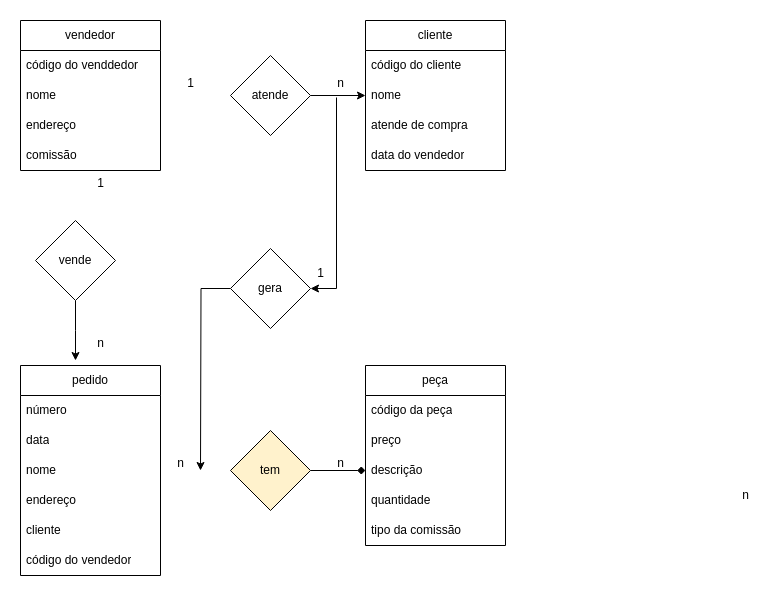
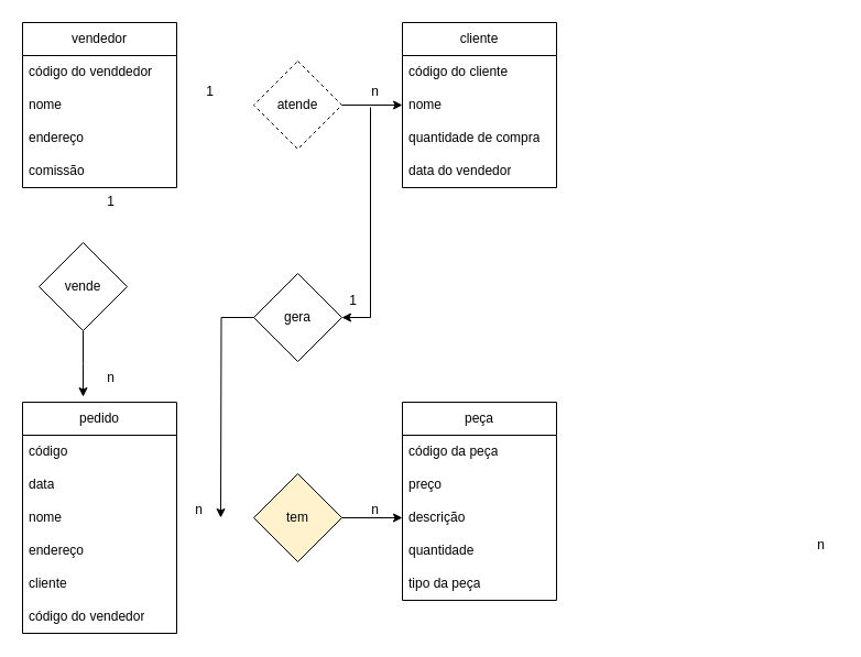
- <mxCell id="8" value="atende" style="rhombus;whiteSpace=wrap;html=1;fontStyle=0;startSize=30;" vertex="1" parent="1"><mxGeometry x="230" y="55" width="80" height="80" as="geometry" /></mxCell>
+ <mxCell id="8" value="atende" style="rhombus;whiteSpace=wrap;html=1;fontStyle=0;startSize=30;dashed=1;" vertex="1" parent="1"><mxGeometry x="230" y="55" width="80" height="80" as="geometry" /></mxCell>
- <mxCell id="12" value="&lt;div&gt;atende de compra&lt;/div&gt;" style="text;strokeColor=none;fillColor=none;align=left;verticalAlign=middle;spacingLeft=4;spacingRight=4;overflow=hidden;points=[[0,0.5],[1,0.5]];portConstraint=eastwest;rotatable=0;whiteSpace=wrap;html=1;" vertex="1" parent="9"><mxGeometry y="90" width="140" height="30" as="geometry" /></mxCell>
+ <mxCell id="12" value="&lt;div&gt;quantidade de compra&lt;/div&gt;" style="text;strokeColor=none;fillColor=none;align=left;verticalAlign=middle;spacingLeft=4;spacingRight=4;overflow=hidden;points=[[0,0.5],[1,0.5]];portConstraint=eastwest;rotatable=0;whiteSpace=wrap;html=1;" vertex="1" parent="9"><mxGeometry y="90" width="140" height="30" as="geometry" /></mxCell>
- <mxCell id="21" value="&lt;div&gt;número&lt;/div&gt;" style="text;strokeColor=none;fillColor=none;align=left;verticalAlign=middle;spacingLeft=4;spacingRight=4;overflow=hidden;points=[[0,0.5],[1,0.5]];portConstraint=eastwest;rotatable=0;whiteSpace=wrap;html=1;" vertex="1" parent="20"><mxGeometry y="30" width="140" height="30" as="geometry" /></mxCell>
+ <mxCell id="21" value="&lt;div&gt;código&lt;/div&gt;" style="text;strokeColor=none;fillColor=none;align=left;verticalAlign=middle;spacingLeft=4;spacingRight=4;overflow=hidden;points=[[0,0.5],[1,0.5]];portConstraint=eastwest;rotatable=0;whiteSpace=wrap;html=1;" vertex="1" parent="20"><mxGeometry y="30" width="140" height="30" as="geometry" /></mxCell>
- <mxCell id="29" value="" style="edgeStyle=orthogonalEdgeStyle;rounded=0;orthogonalLoop=1;jettySize=auto;html=1;entryX=0;entryY=0.5;entryDx=0;entryDy=0;endArrow=diamond;" edge="1" parent="1" source="30" target="34"><mxGeometry relative="1" as="geometry" /></mxCell>
+ <mxCell id="29" value="" style="edgeStyle=orthogonalEdgeStyle;rounded=0;orthogonalLoop=1;jettySize=auto;html=1;entryX=0;entryY=0.5;entryDx=0;entryDy=0;" edge="1" parent="1" source="30" target="34"><mxGeometry relative="1" as="geometry" /></mxCell>
- <mxCell id="36" value="tipo da comissão" style="text;strokeColor=none;fillColor=none;align=left;verticalAlign=middle;spacingLeft=4;spacingRight=4;overflow=hidden;points=[[0,0.5],[1,0.5]];portConstraint=eastwest;rotatable=0;whiteSpace=wrap;html=1;" vertex="1" parent="31"><mxGeometry y="150" width="140" height="30" as="geometry" /></mxCell>
+ <mxCell id="36" value="tipo da peça" style="text;strokeColor=none;fillColor=none;align=left;verticalAlign=middle;spacingLeft=4;spacingRight=4;overflow=hidden;points=[[0,0.5],[1,0.5]];portConstraint=eastwest;rotatable=0;whiteSpace=wrap;html=1;" vertex="1" parent="31"><mxGeometry y="150" width="140" height="30" as="geometry" /></mxCell>
